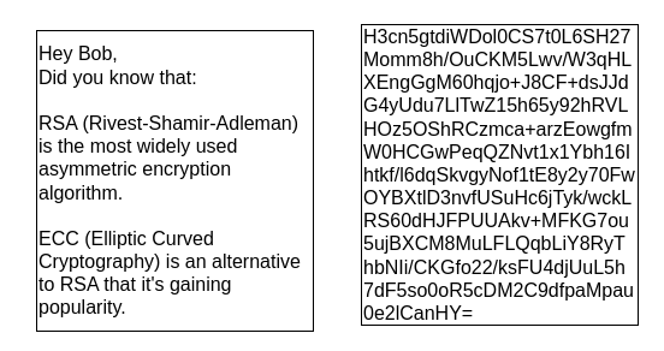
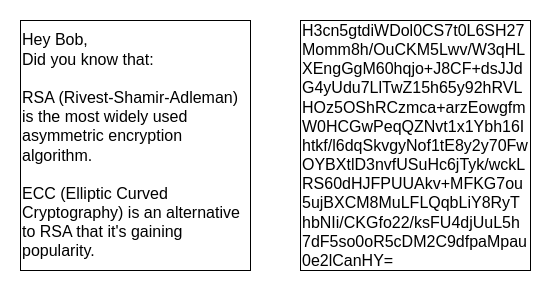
- <mxCell id="2" value="&lt;div style=&quot;font-size: 16px&quot;&gt;Hey Bob,&lt;/div&gt;&lt;div style=&quot;font-size: 16px&quot;&gt;Did you know that:&lt;/div&gt;&lt;div style=&quot;font-size: 16px&quot;&gt;&lt;br style=&quot;font-size: 16px&quot;&gt;&lt;/div&gt;&lt;div style=&quot;font-size: 16px&quot;&gt;RSA (Rivest-Shamir-Adleman) is the most widely used asymmetric encryption algorithm.&lt;/div&gt;&lt;div style=&quot;font-size: 16px&quot;&gt;&lt;br style=&quot;font-size: 16px&quot;&gt;&lt;/div&gt;&lt;div style=&quot;font-size: 16px&quot;&gt;ECC (Elliptic Curved Cryptography) is an alternative to RSA that it's gaining popularity.&lt;/div&gt;" style="rounded=0;whiteSpace=wrap;html=1;align=left;fontSize=16;" vertex="1" parent="1"><mxGeometry x="30" y="25" width="230" height="250" as="geometry" /></mxCell>
+ <mxCell id="2" value="&lt;div style=&quot;font-size: 16px&quot;&gt;Hey Bob,&lt;/div&gt;&lt;div style=&quot;font-size: 16px&quot;&gt;Did you know that:&lt;/div&gt;&lt;div style=&quot;font-size: 16px&quot;&gt;&lt;br style=&quot;font-size: 16px&quot;&gt;&lt;/div&gt;&lt;div style=&quot;font-size: 16px&quot;&gt;RSA (Rivest-Shamir-Adleman) is the most widely used asymmetric encryption algorithm.&lt;/div&gt;&lt;div style=&quot;font-size: 16px&quot;&gt;&lt;br style=&quot;font-size: 16px&quot;&gt;&lt;/div&gt;&lt;div style=&quot;font-size: 16px&quot;&gt;ECC (Elliptic Curved Cryptography) is an alternative to RSA that it's gaining popularity.&lt;/div&gt;" style="rounded=0;whiteSpace=wrap;html=1;align=left;fontSize=16;" vertex="1" parent="1"><mxGeometry x="20" y="20" width="230" height="250" as="geometry" /></mxCell>
